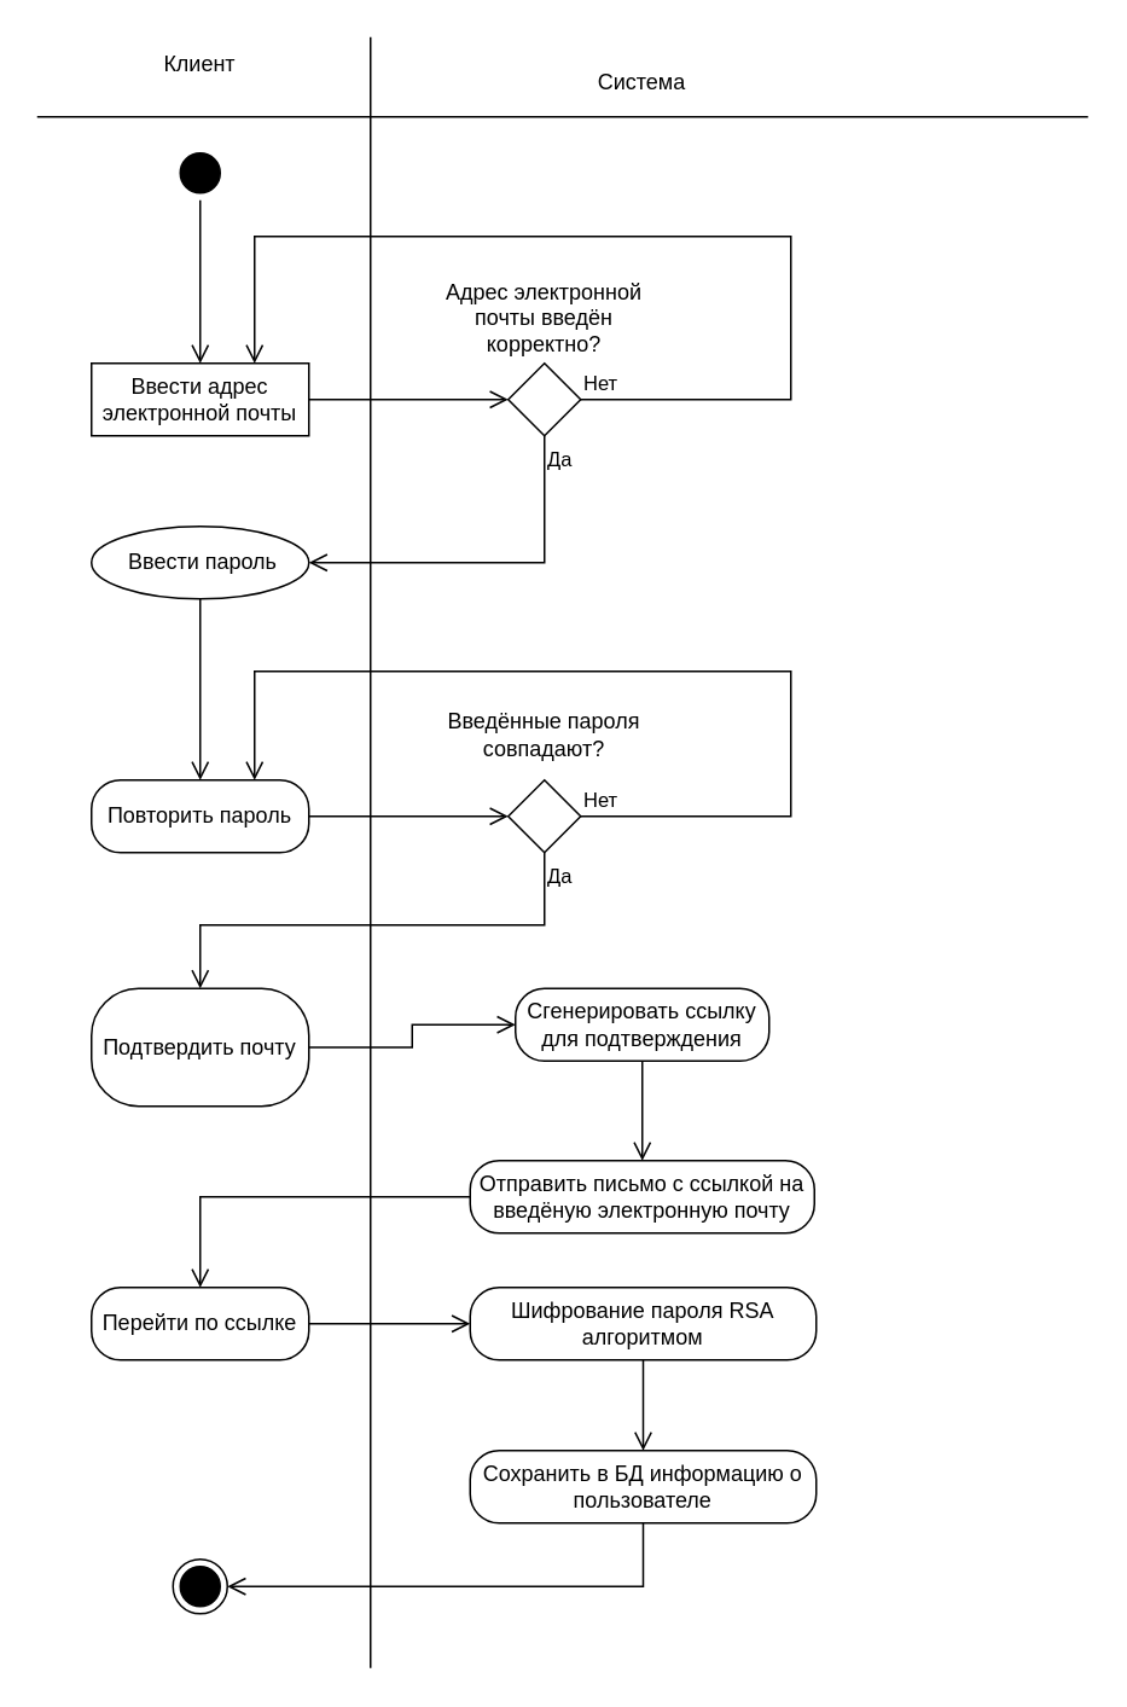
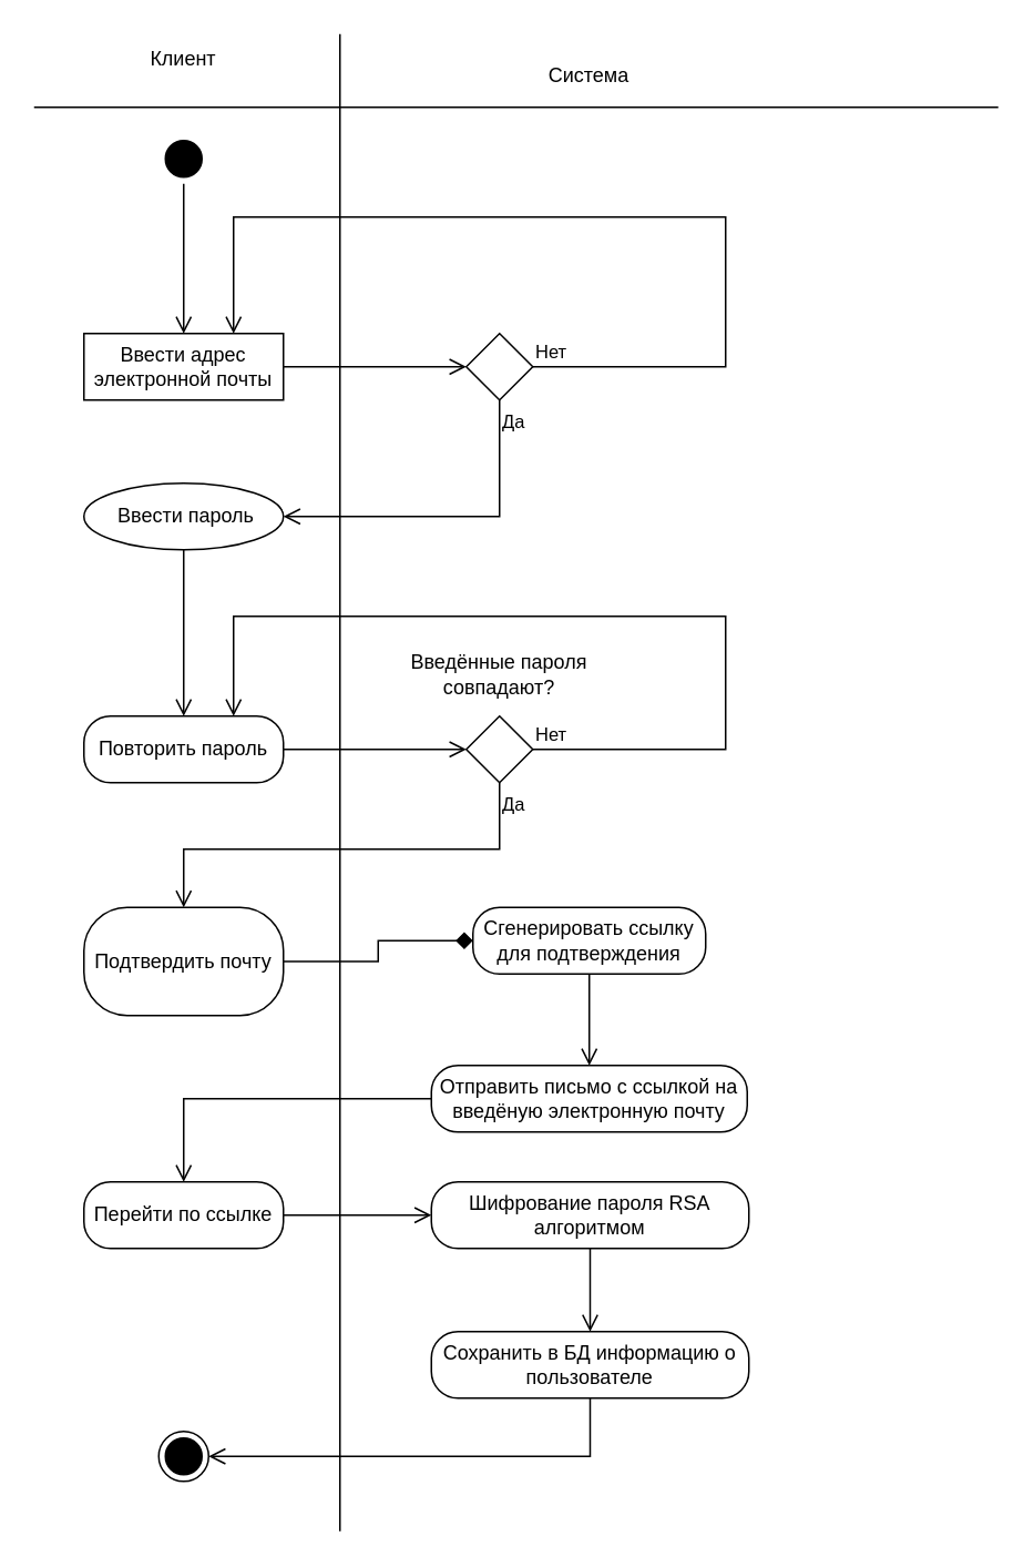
- <mxCell id="9" value="Адрес электронной почты введён корректно?" style="text;html=1;align=center;verticalAlign=middle;whiteSpace=wrap;rounded=0;" vertex="1" parent="1"><mxGeometry x="230" y="160" width="140" height="30" as="geometry" /></mxCell>
- <mxCell id="25" value="" style="edgeStyle=orthogonalEdgeStyle;html=1;verticalAlign=bottom;endArrow=open;endSize=8;rounded=0;exitX=1;exitY=0.5;exitDx=0;exitDy=0;entryX=0;entryY=0.5;entryDx=0;entryDy=0;" edge="1" parent="1" source="24" target="26"><mxGeometry relative="1" as="geometry"><mxPoint x="260" y="590" as="targetPoint" /><mxPoint x="450" y="590" as="sourcePoint" /></mxGeometry></mxCell>
+ <mxCell id="25" value="" style="edgeStyle=orthogonalEdgeStyle;html=1;verticalAlign=bottom;endArrow=diamond;endSize=8;rounded=0;exitX=1;exitY=0.5;exitDx=0;exitDy=0;entryX=0;entryY=0.5;entryDx=0;entryDy=0;" edge="1" parent="1" source="24" target="26"><mxGeometry relative="1" as="geometry"><mxPoint x="260" y="590" as="targetPoint" /><mxPoint x="450" y="590" as="sourcePoint" /></mxGeometry></mxCell>
